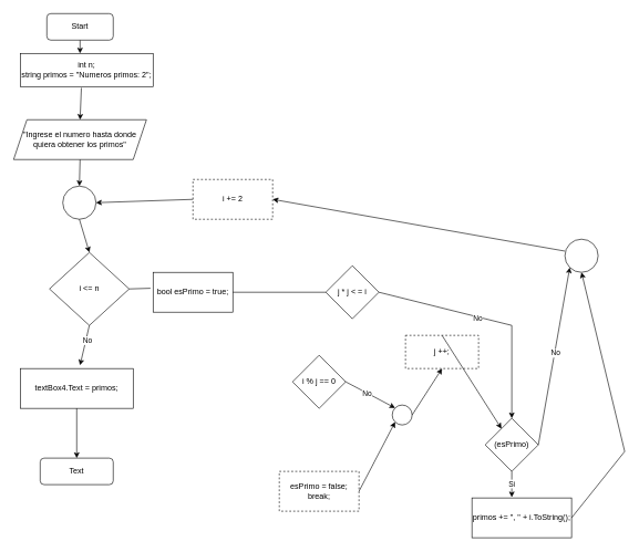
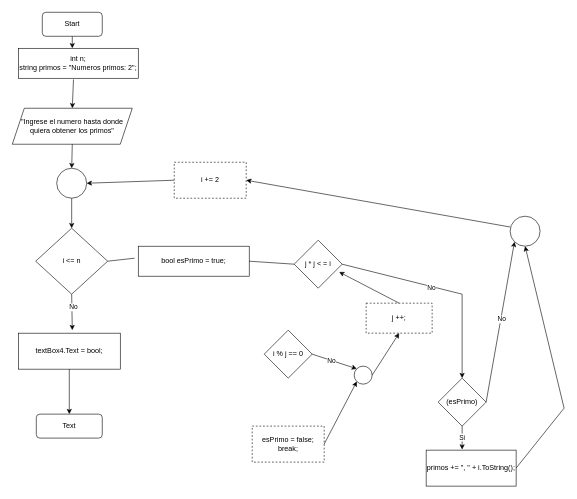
- <mxCell id="9" value="i &amp;lt;= n" style="rhombus;whiteSpace=wrap;html=1;" vertex="1" parent="1"><mxGeometry x="74" y="380" width="120" height="110" as="geometry" /></mxCell>
+ <mxCell id="9" value="i &amp;lt;= n" style="rhombus;whiteSpace=wrap;html=1;" vertex="1" parent="1"><mxGeometry x="59" y="380" width="120" height="110" as="geometry" /></mxCell>
- <mxCell id="20" value="bool esPrimo = true;" style="rounded=0;whiteSpace=wrap;html=1;" vertex="1" parent="1"><mxGeometry x="230" y="410" width="120" height="60" as="geometry" /></mxCell>
+ <mxCell id="20" value="bool esPrimo = true;" style="rounded=0;whiteSpace=wrap;html=1;" vertex="1" parent="1"><mxGeometry x="230" y="410" width="185" height="50" as="geometry" /></mxCell>
- <mxCell id="35" value="" style="endArrow=classic;html=1;rounded=0;exitX=0.5;exitY=0;exitDx=0;exitDy=0;" edge="1" parent="1" source="32" target="26"><mxGeometry width="50" height="50" relative="1" as="geometry"><mxPoint x="560" y="530" as="sourcePoint" /><mxPoint x="610" y="480" as="targetPoint" /></mxGeometry></mxCell>
+ <mxCell id="35" value="" style="endArrow=classic;html=1;rounded=0;exitX=0.5;exitY=0;exitDx=0;exitDy=0;entryX=0.938;entryY=0.663;entryDx=0;entryDy=0;entryPerimeter=0;" edge="1" parent="1" source="32" target="15"><mxGeometry width="50" height="50" relative="1" as="geometry"><mxPoint x="560" y="530" as="sourcePoint" /><mxPoint x="610" y="480" as="targetPoint" /></mxGeometry></mxCell>
- <mxCell id="22" value="i % j == 0" style="rhombus;whiteSpace=wrap;html=1;" vertex="1" parent="1"><mxGeometry x="440" y="535" width="80" height="80" as="geometry" /></mxCell>
+ <mxCell id="22" value="i % j == 0" style="rhombus;whiteSpace=wrap;html=1;" vertex="1" parent="1"><mxGeometry x="440" y="550" width="80" height="80" as="geometry" /></mxCell>
- <mxCell id="18" value="textBox4.Text = primos;" style="rounded=0;whiteSpace=wrap;html=1;" vertex="1" parent="1"><mxGeometry x="30" y="555" width="170" height="60" as="geometry" /></mxCell>
+ <mxCell id="18" value="textBox4.Text = bool;" style="rounded=0;whiteSpace=wrap;html=1;" vertex="1" parent="1"><mxGeometry x="30" y="555" width="170" height="60" as="geometry" /></mxCell>
